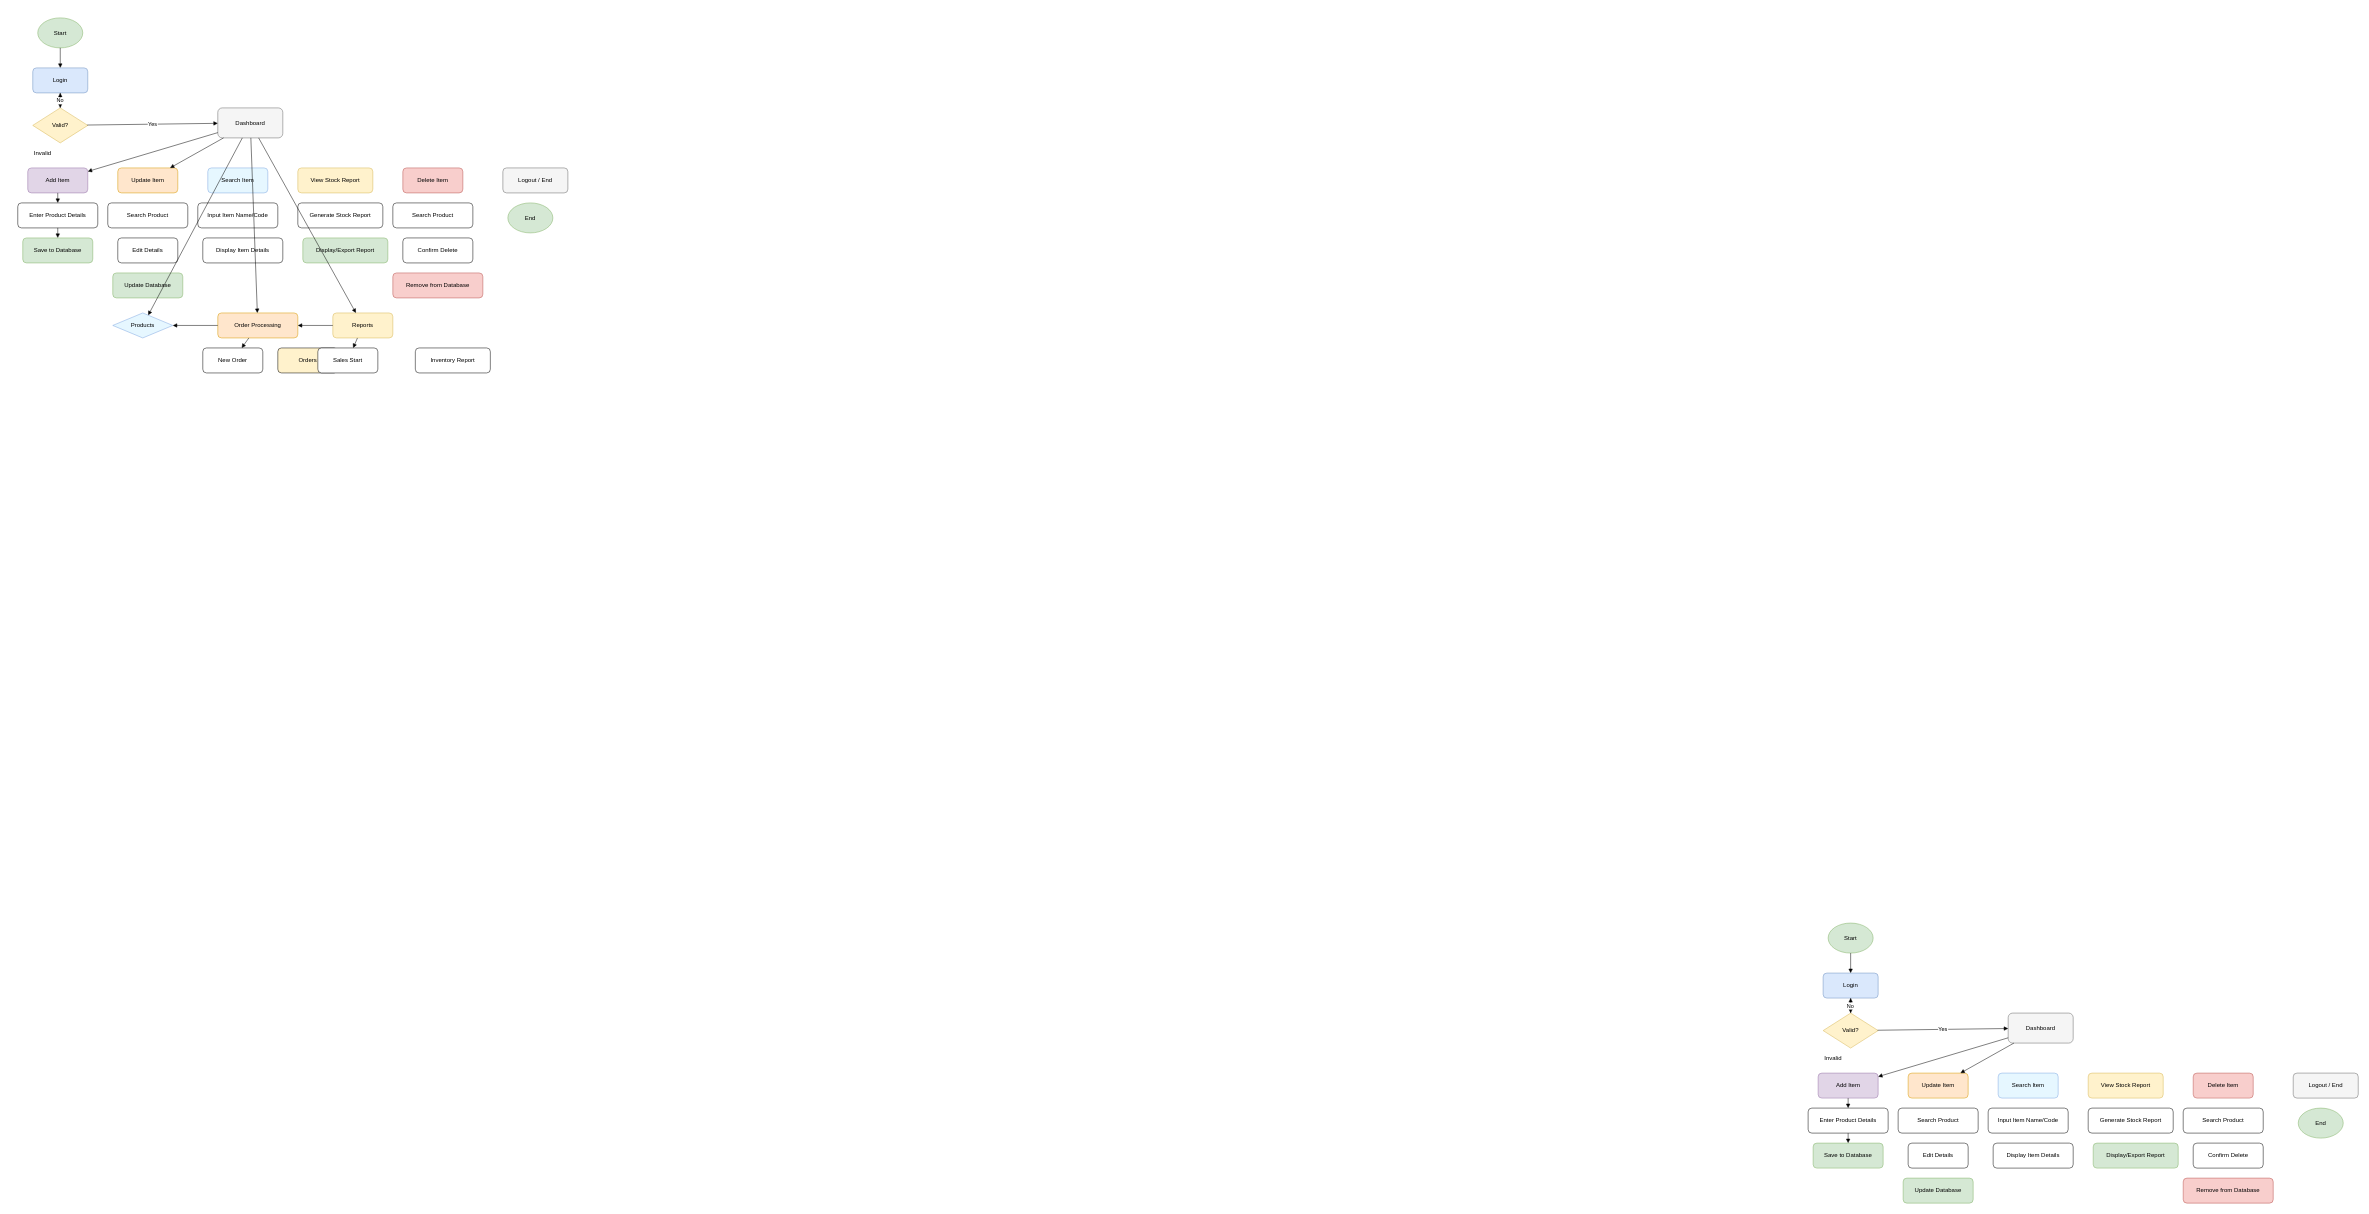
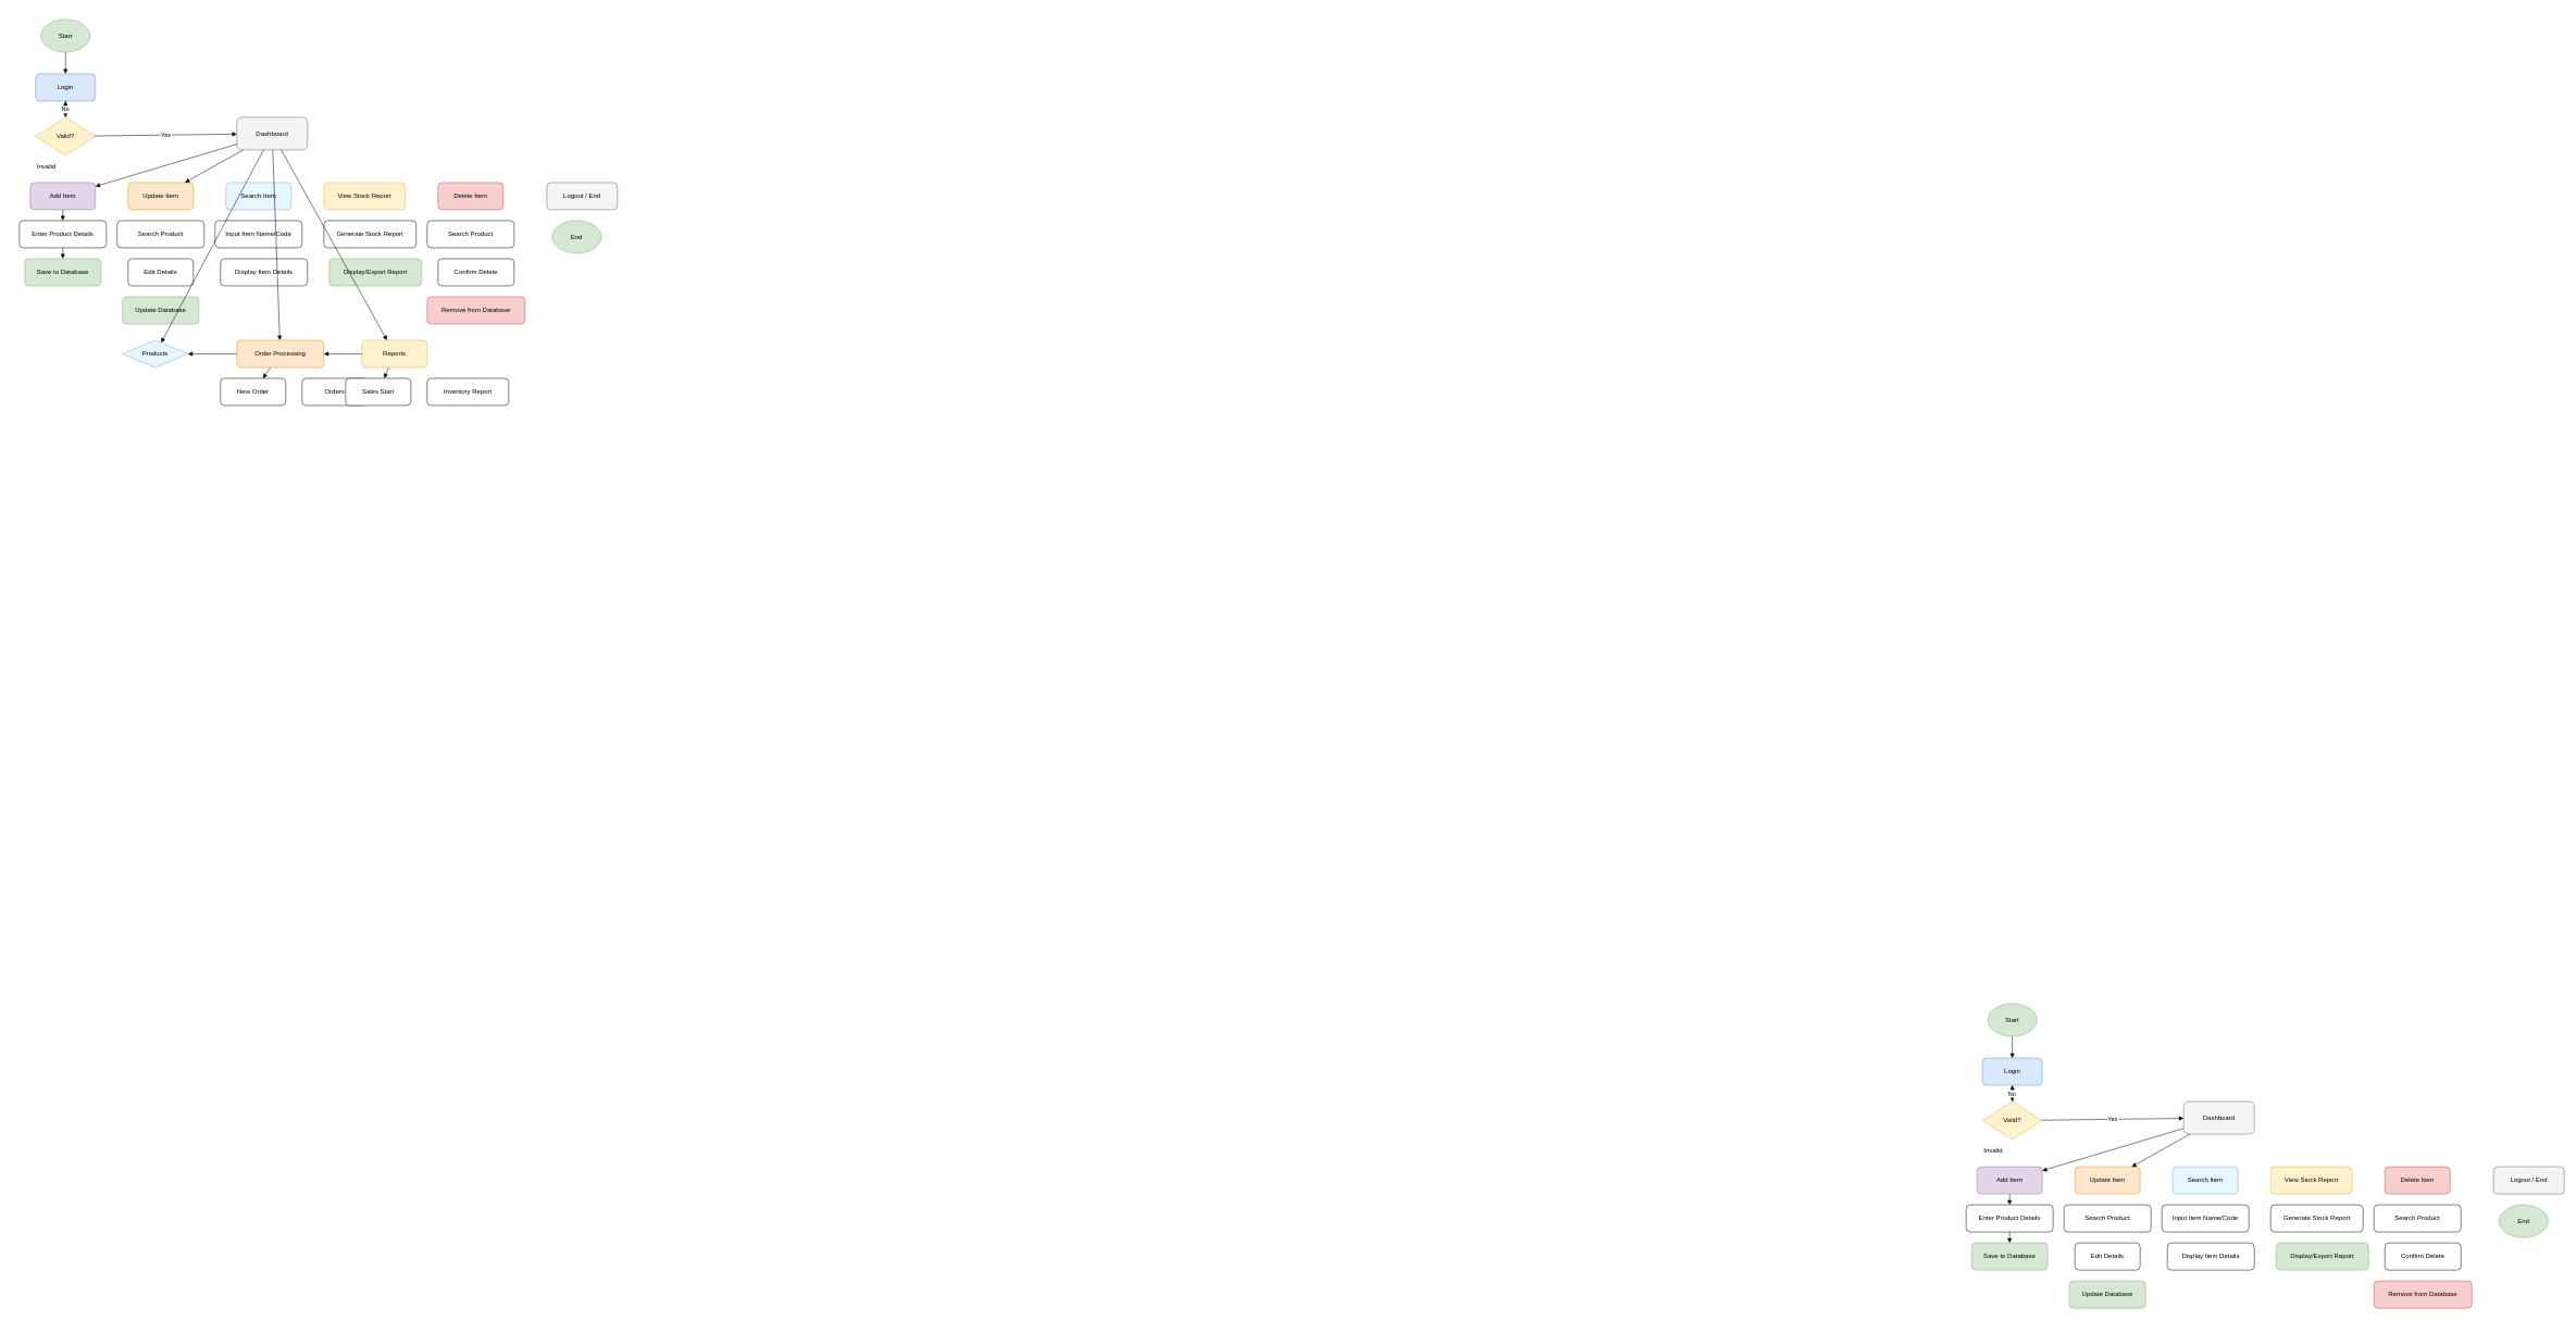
- <mxCell id="85" value="Orders" style="rounded=1;whiteSpace=wrap;html=1;fillColor=#fff2cc;" parent="1" vertex="1"><mxGeometry x="540" y="680" width="120" height="50" as="geometry" /></mxCell>
+ <mxCell id="85" value="Orders" style="rounded=1;whiteSpace=wrap;html=1;" parent="1" vertex="1"><mxGeometry x="540" y="680" width="120" height="50" as="geometry" /></mxCell>
- <mxCell id="87" value="Inventory Report" style="rounded=1;whiteSpace=wrap;html=1;" parent="1" vertex="1"><mxGeometry x="815" y="680" width="150" height="50" as="geometry" /></mxCell>
+ <mxCell id="87" value="Inventory Report" style="rounded=1;whiteSpace=wrap;html=1;" parent="1" vertex="1"><mxGeometry x="770" y="680" width="150" height="50" as="geometry" /></mxCell>
